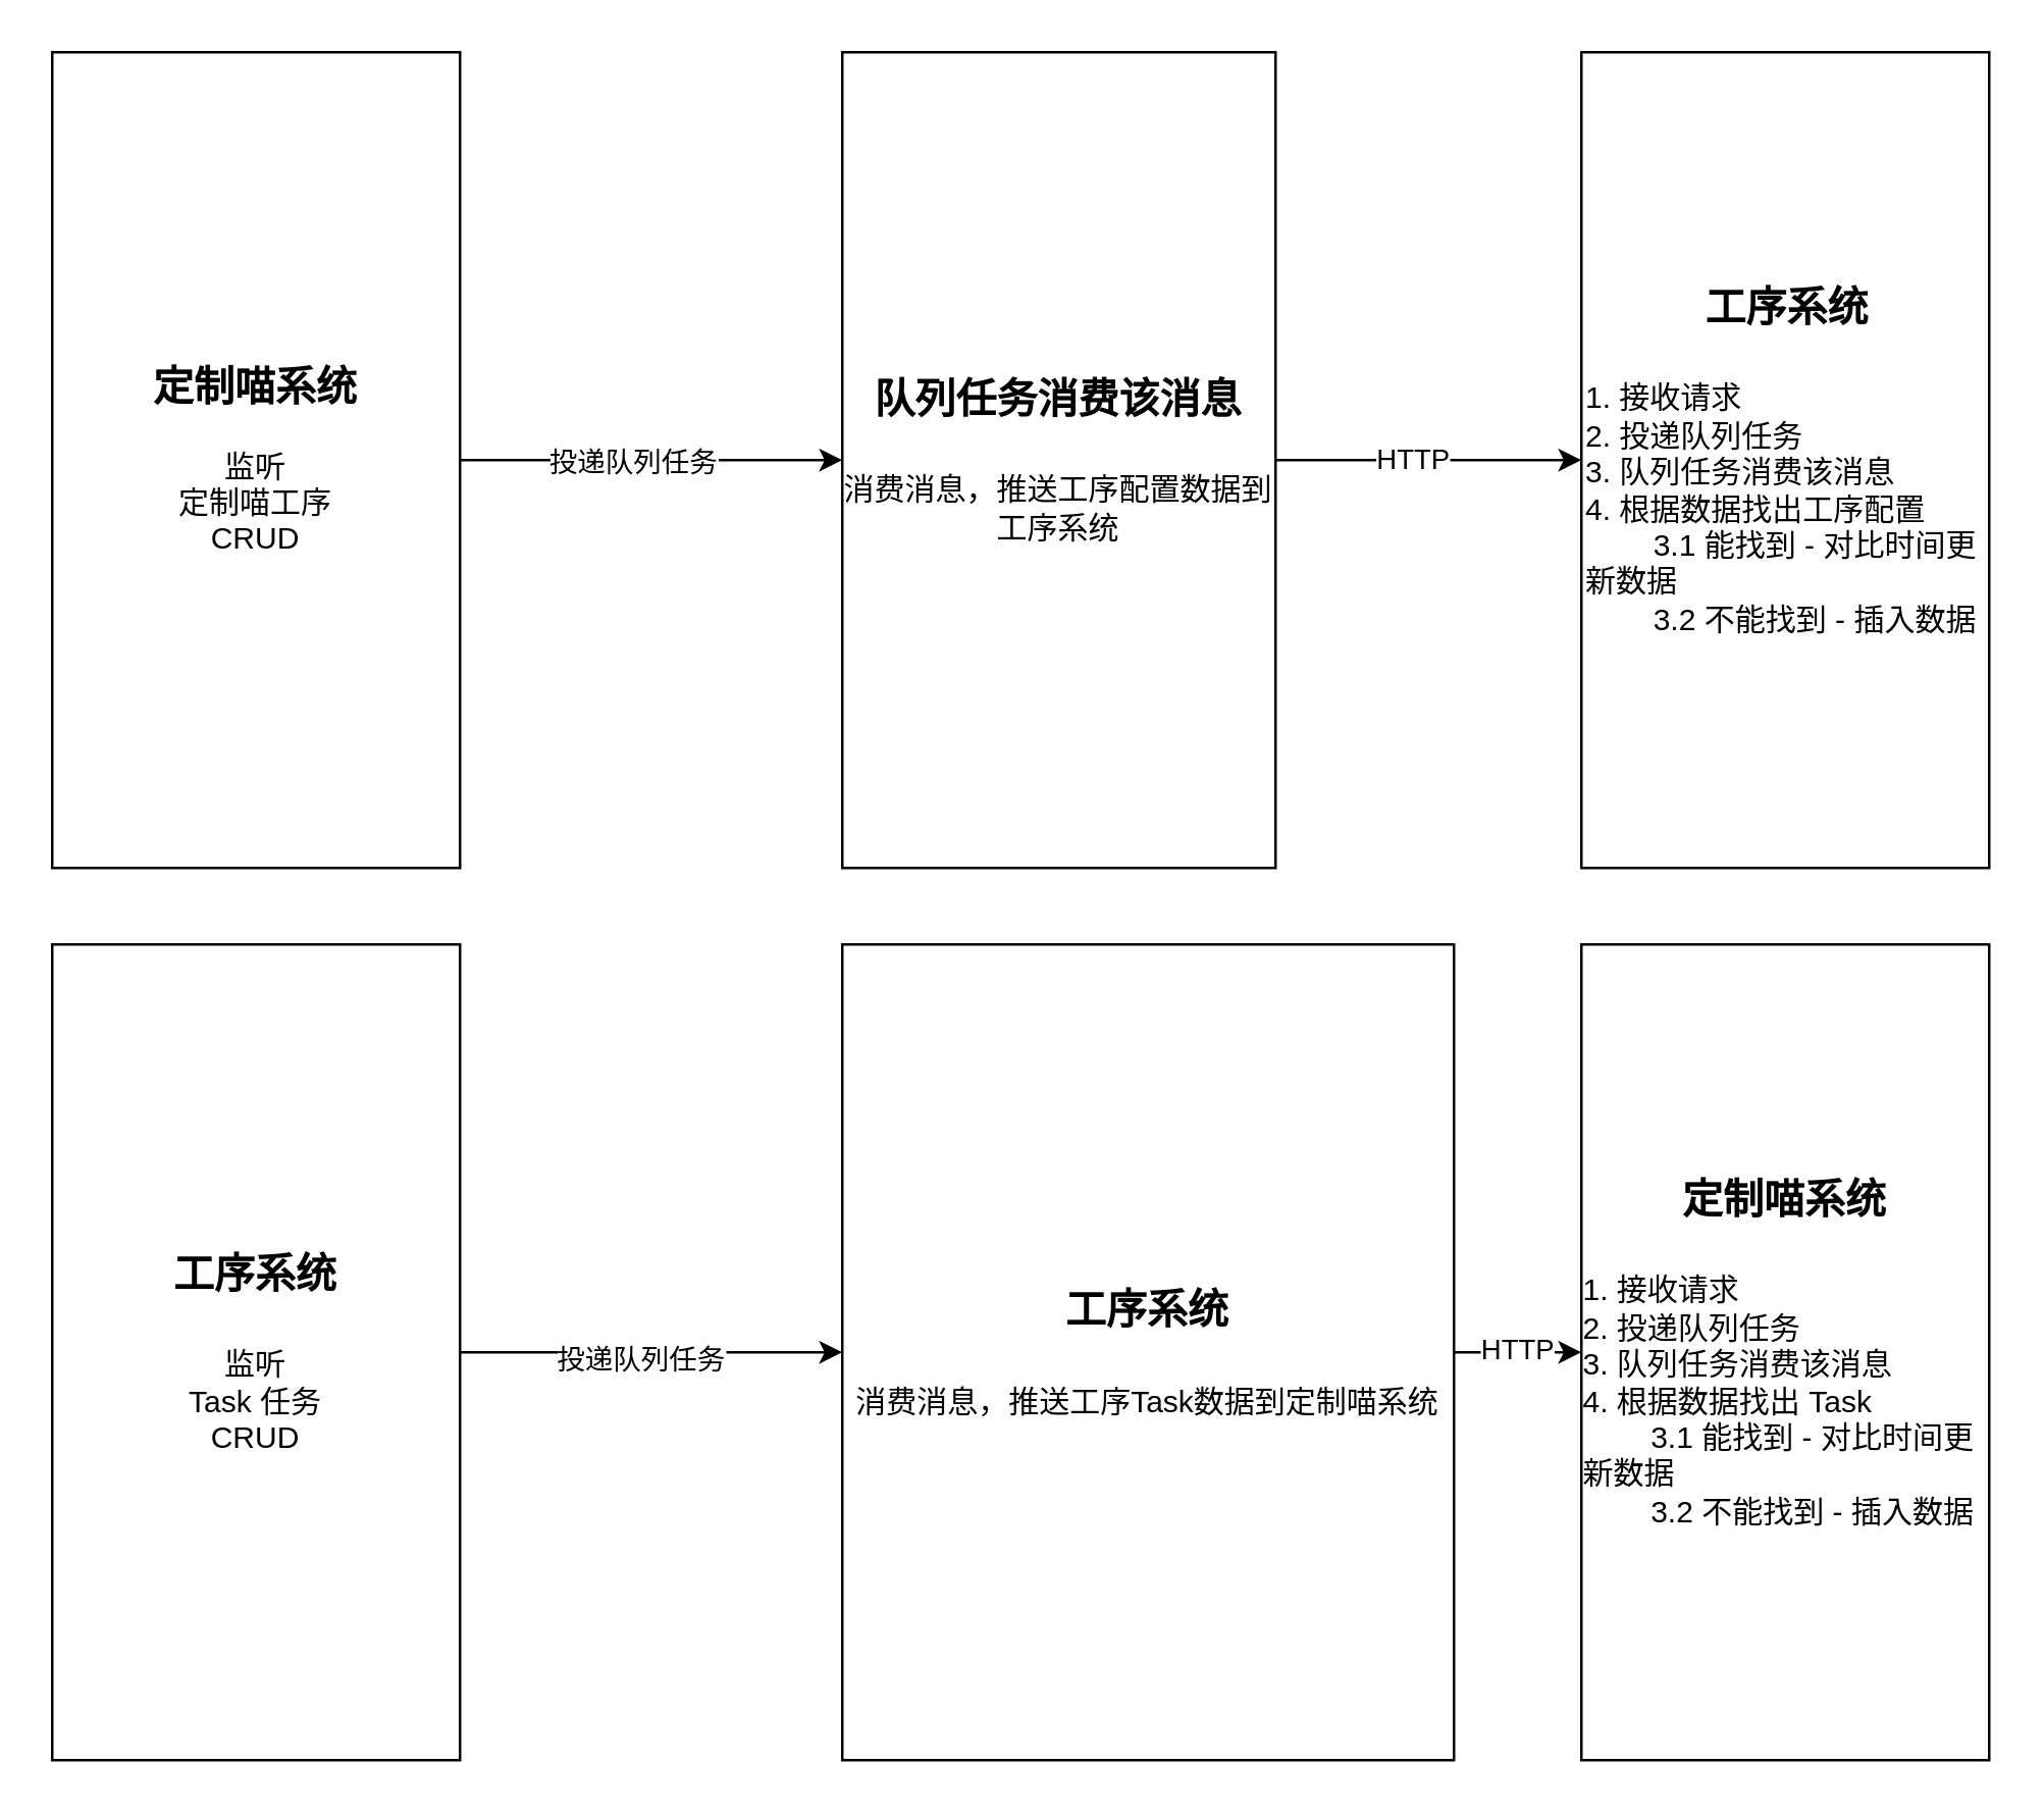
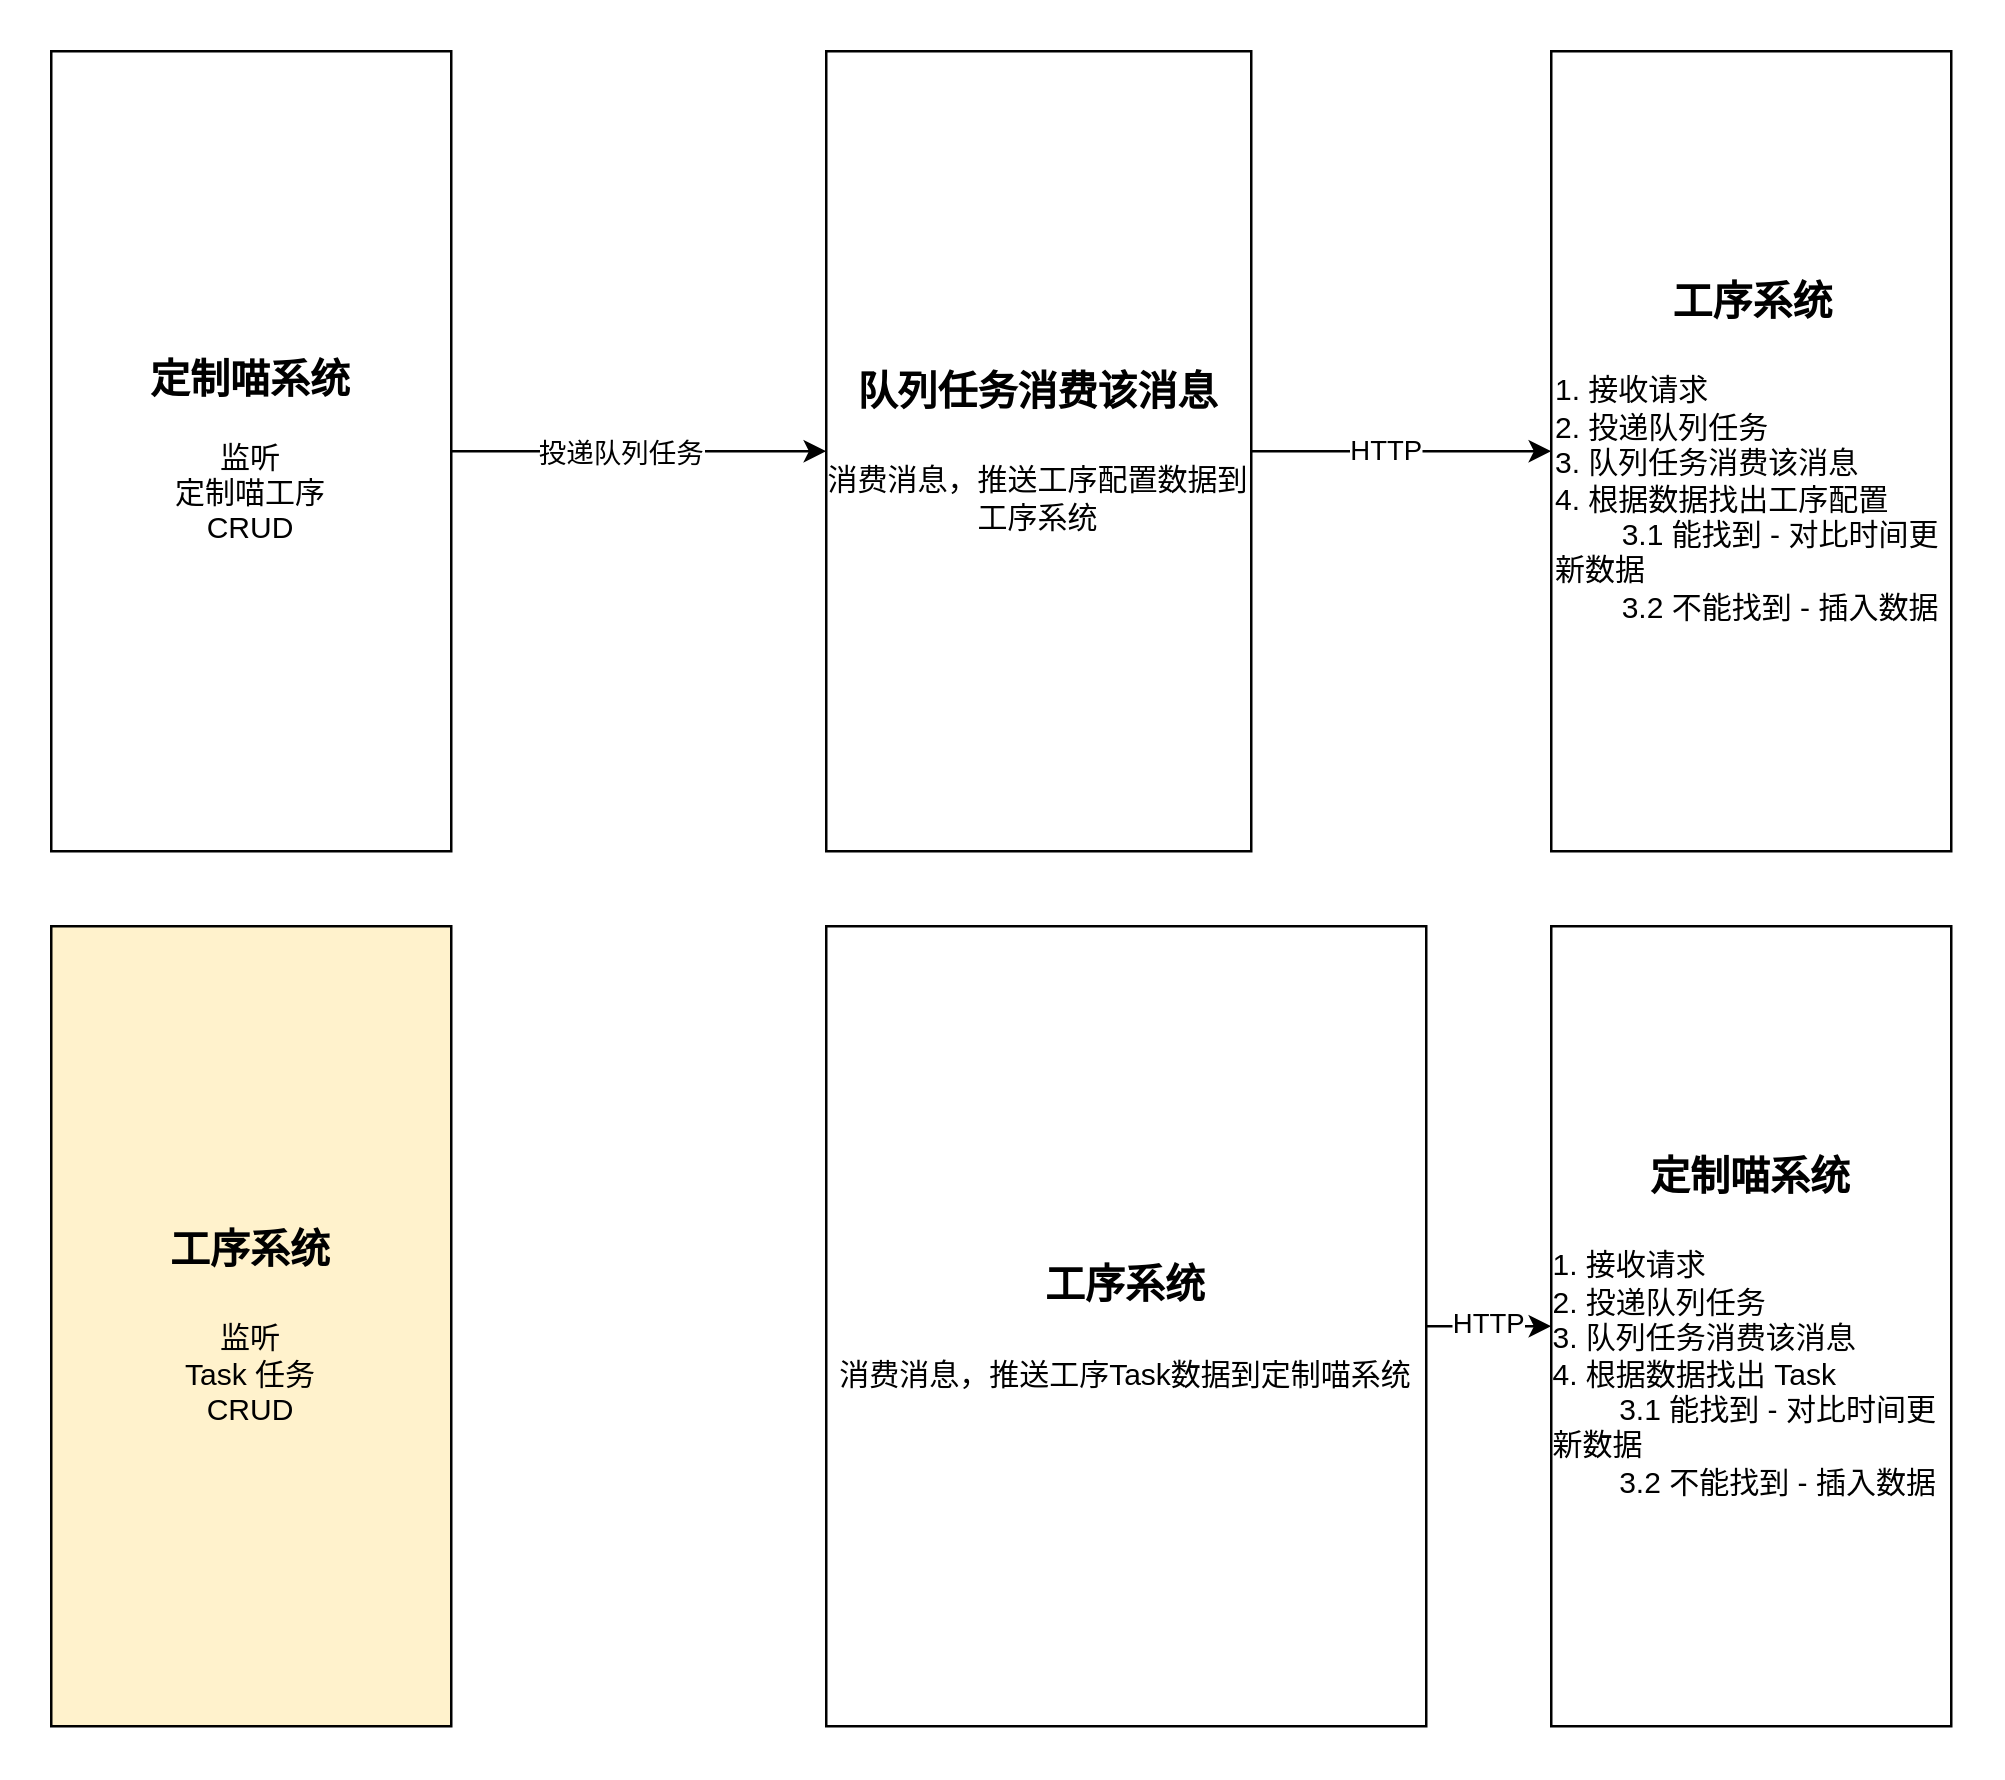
- <mxCell id="11" value="&lt;div&gt;&lt;div style=&quot;font-size: 16px;&quot;&gt;&lt;b&gt;工序系统&lt;/b&gt;&lt;/div&gt;&lt;div style=&quot;font-size: 16px;&quot;&gt;&lt;br&gt;&lt;/div&gt;&lt;/div&gt;&lt;div&gt;监听&lt;/div&gt;&lt;div&gt;Task 任务&lt;/div&gt;&lt;div&gt;CRUD&lt;/div&gt;" style="rounded=0;whiteSpace=wrap;html=1;" vertex="1" parent="1"><mxGeometry x="20" y="370" width="160" height="320" as="geometry" /></mxCell>
+ <mxCell id="11" value="&lt;div&gt;&lt;div style=&quot;font-size: 16px;&quot;&gt;&lt;b&gt;工序系统&lt;/b&gt;&lt;/div&gt;&lt;div style=&quot;font-size: 16px;&quot;&gt;&lt;br&gt;&lt;/div&gt;&lt;/div&gt;&lt;div&gt;监听&lt;/div&gt;&lt;div&gt;Task 任务&lt;/div&gt;&lt;div&gt;CRUD&lt;/div&gt;" style="rounded=0;whiteSpace=wrap;html=1;fillColor=#fff2cc;" vertex="1" parent="1"><mxGeometry x="20" y="370" width="160" height="320" as="geometry" /></mxCell>
- <mxCell id="9" value="" style="edgeStyle=orthogonalEdgeStyle;rounded=0;orthogonalLoop=1;jettySize=auto;html=1;" edge="1" parent="1" source="11" target="14"><mxGeometry relative="1" as="geometry" /></mxCell>
- <mxCell id="10" value="投递队列任务" style="edgeLabel;html=1;align=center;verticalAlign=middle;resizable=0;points=[];" vertex="1" connectable="0" parent="9"><mxGeometry x="-0.073" y="-2" relative="1" as="geometry"><mxPoint as="offset" /></mxGeometry></mxCell>
